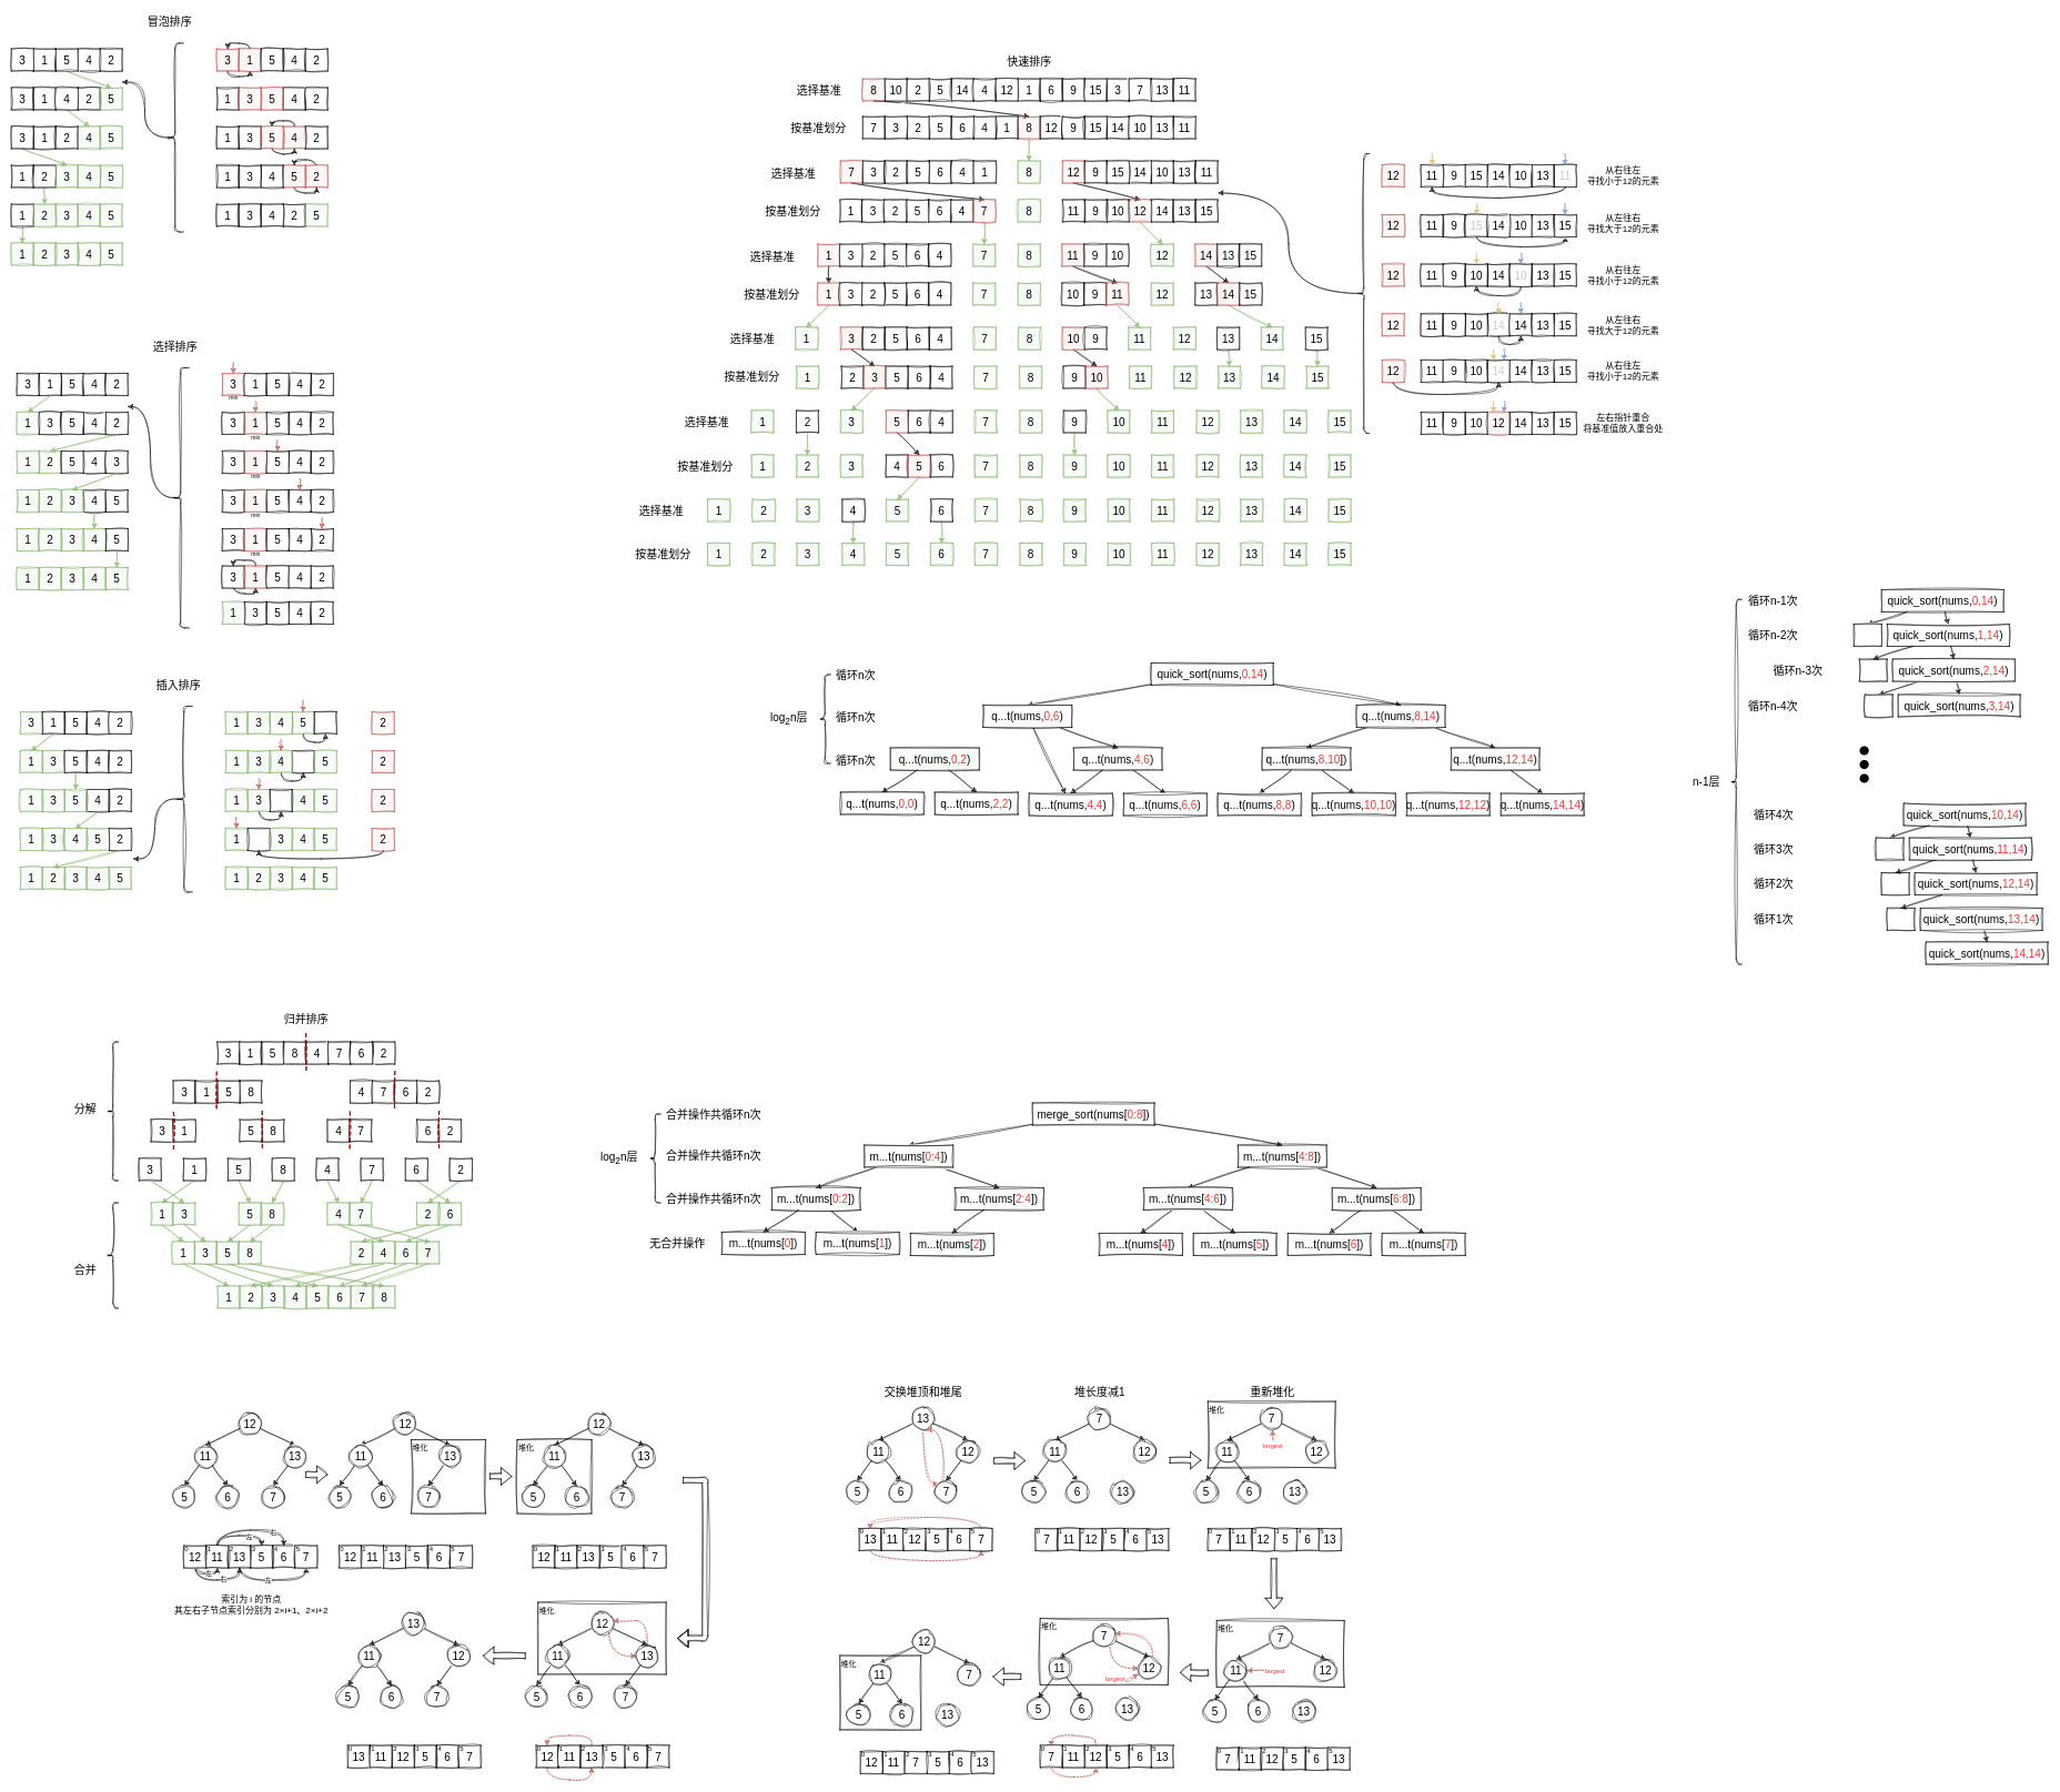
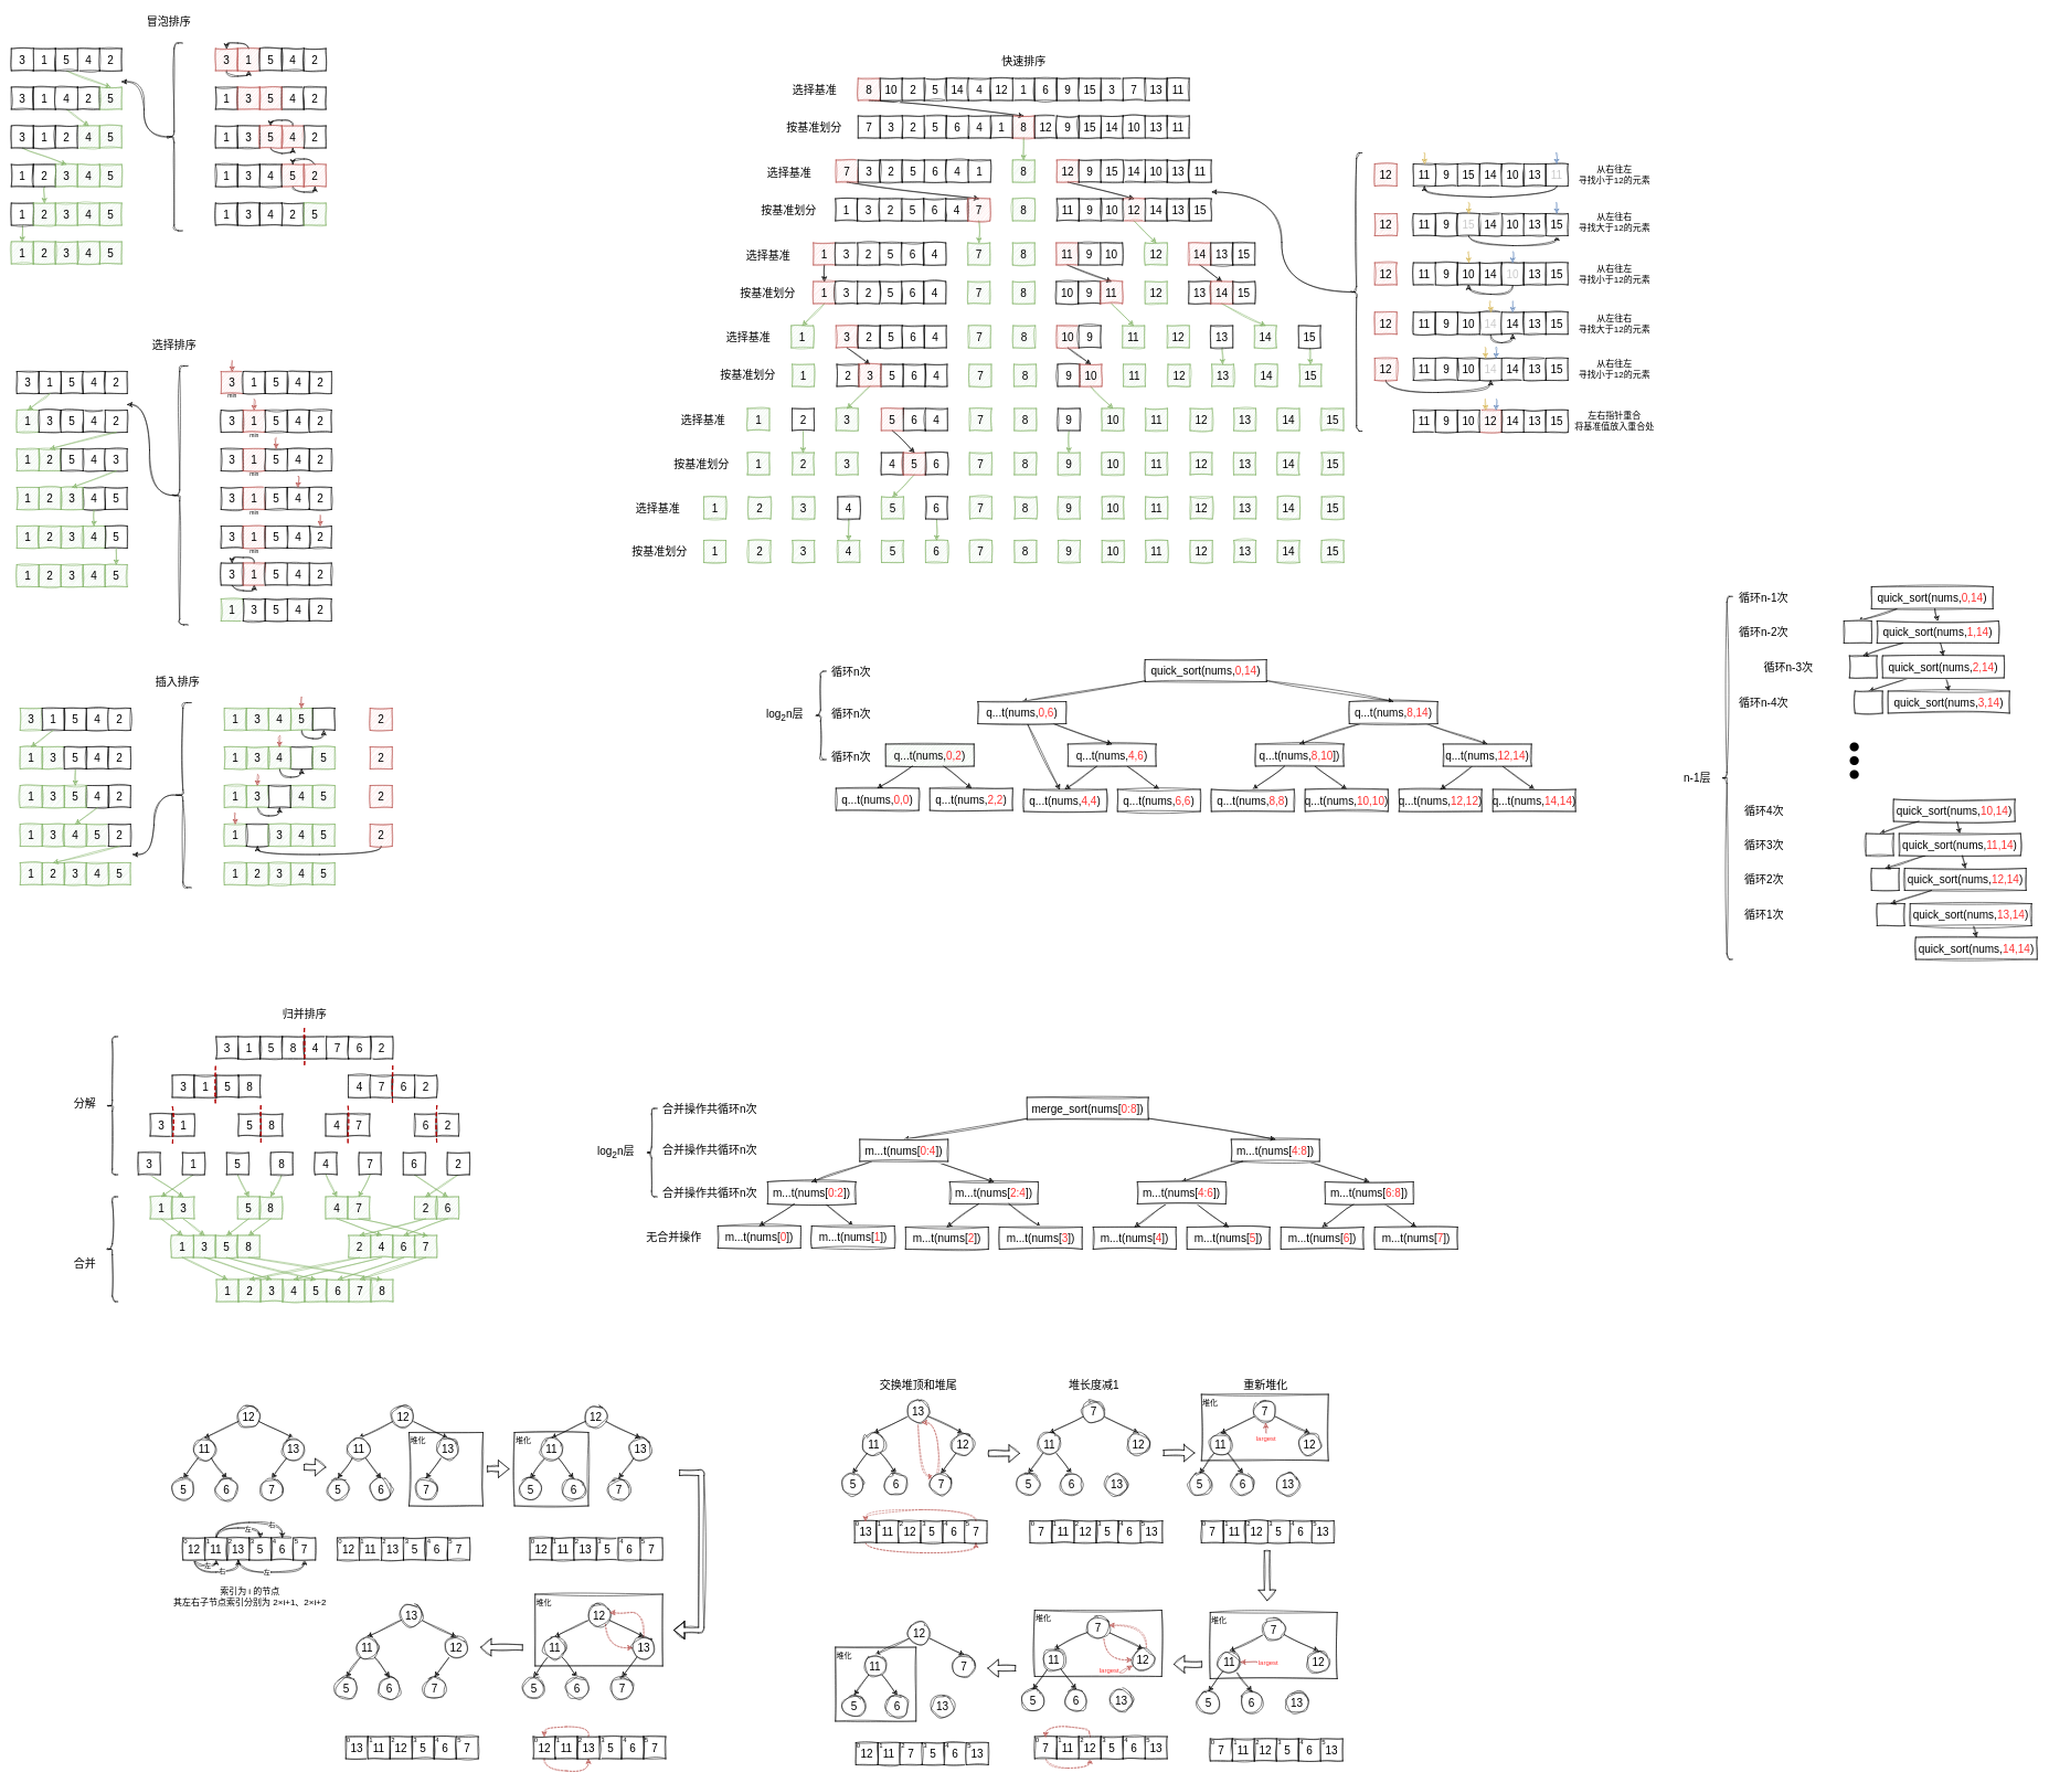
+ <mxCell id="664" style="edgeStyle=none;sketch=1;hachureGap=4;jiggle=2;curveFitting=1;html=1;entryX=0.5;entryY=0;entryDx=0;entryDy=0;fontFamily=Helvetica;fontSize=16;fontColor=#FF3333;" parent="1" source="666" target="673" edge="1"><mxGeometry relative="1" as="geometry" /></mxCell>
+ <mxCell id="329" style="edgeStyle=none;sketch=1;hachureGap=4;jiggle=2;curveFitting=1;html=1;entryX=0.5;entryY=0;entryDx=0;entryDy=0;fontFamily=Helvetica;fontSize=16;fontColor=#FF3333;" parent="1" source="330" target="346" edge="1"><mxGeometry relative="1" as="geometry" /></mxCell>
+ <mxCell id="346" value="m...t(nums[&lt;font color=&quot;#ff3333&quot;&gt;3&lt;/font&gt;])" style="rounded=0;whiteSpace=wrap;html=1;sketch=1;hachureGap=4;jiggle=2;curveFitting=1;fontFamily=Helvetica;fontSize=20;" parent="1" vertex="1"><mxGeometry x="1810" y="2222" width="150" height="40" as="geometry" /></mxCell>
